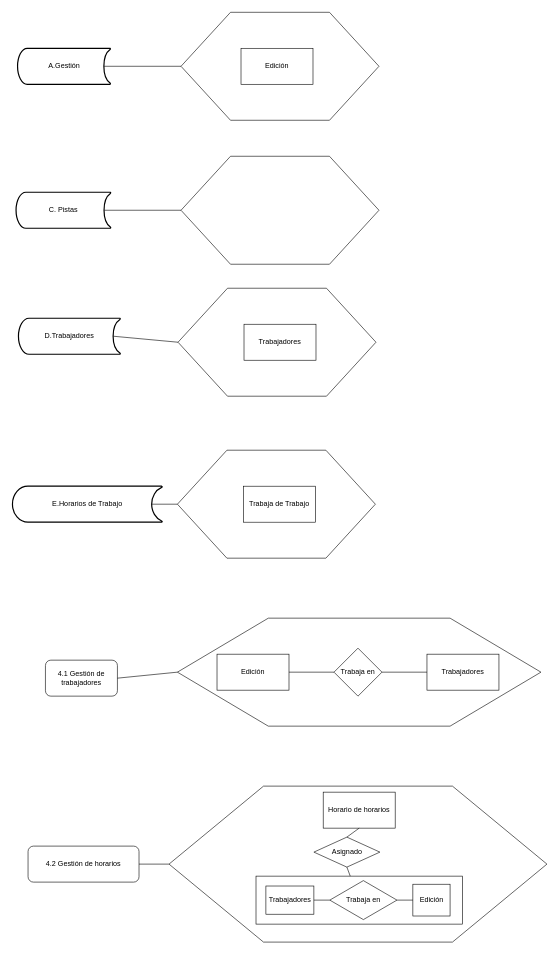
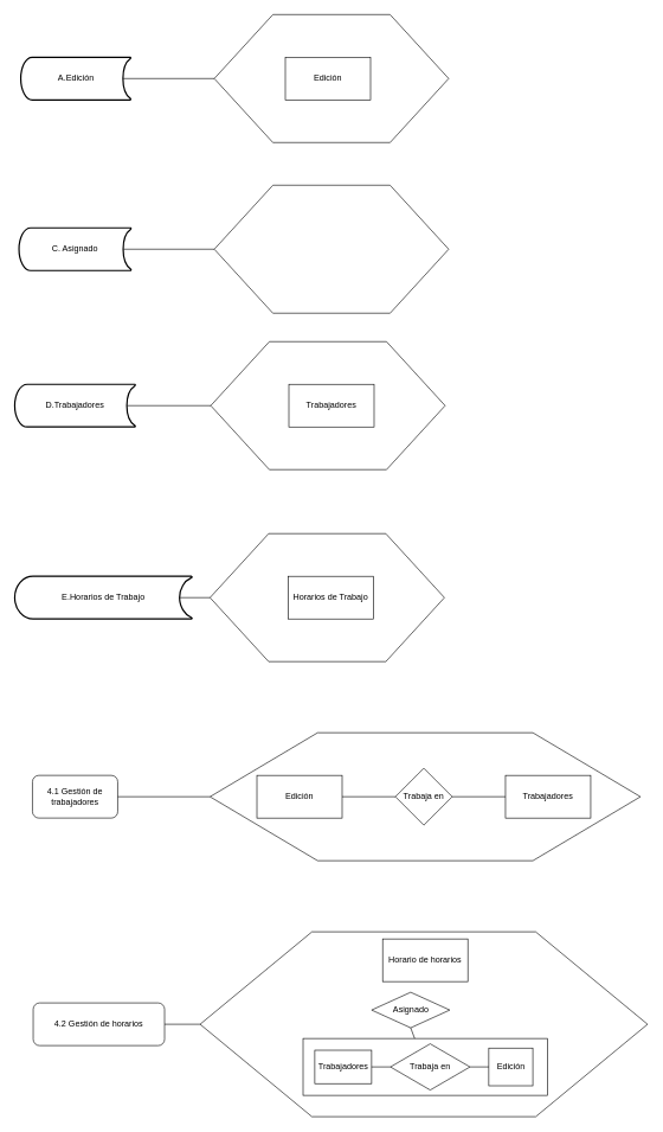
- <mxCell id="5" value="A.Gestión" style="strokeWidth=2;html=1;shape=mxgraph.flowchart.stored_data;whiteSpace=wrap;" parent="1" vertex="1"><mxGeometry x="28.5" y="80" width="155" height="60" as="geometry" /></mxCell>
+ <mxCell id="5" value="A.Edición" style="strokeWidth=2;html=1;shape=mxgraph.flowchart.stored_data;whiteSpace=wrap;" parent="1" vertex="1"><mxGeometry x="28.5" y="80" width="155" height="60" as="geometry" /></mxCell>
- <mxCell id="4" value="C. Pistas" style="strokeWidth=2;html=1;shape=mxgraph.flowchart.stored_data;whiteSpace=wrap;" parent="1" vertex="1"><mxGeometry x="26" y="320" width="158" height="60" as="geometry" /></mxCell>
+ <mxCell id="4" value="C. Asignado" style="strokeWidth=2;html=1;shape=mxgraph.flowchart.stored_data;whiteSpace=wrap;" parent="1" vertex="1"><mxGeometry x="26" y="320" width="158" height="60" as="geometry" /></mxCell>
- <mxCell id="2" value="D.Trabajadores" style="strokeWidth=2;html=1;shape=mxgraph.flowchart.stored_data;whiteSpace=wrap;" parent="1" vertex="1"><mxGeometry x="30" y="530" width="170" height="60" as="geometry" /></mxCell>
+ <mxCell id="2" value="D.Trabajadores" style="strokeWidth=2;html=1;shape=mxgraph.flowchart.stored_data;whiteSpace=wrap;" parent="1" vertex="1"><mxGeometry x="20" y="540" width="170" height="60" as="geometry" /></mxCell>
- <mxCell id="21" value="Trabaja de Trabajo" style="rounded=0;whiteSpace=wrap;html=1;" parent="1" vertex="1"><mxGeometry x="405" y="810" width="120" height="60" as="geometry" /></mxCell>
+ <mxCell id="21" value="Horarios de Trabajo" style="rounded=0;whiteSpace=wrap;html=1;" parent="1" vertex="1"><mxGeometry x="405" y="810" width="120" height="60" as="geometry" /></mxCell>
- <mxCell id="6" value="4.1 Gestión de trabajadores" style="rounded=1;whiteSpace=wrap;html=1;" parent="1" vertex="1"><mxGeometry x="75" y="1100" width="120" height="60" as="geometry" /></mxCell>
+ <mxCell id="6" value="4.1 Gestión de trabajadores" style="rounded=1;whiteSpace=wrap;html=1;" parent="1" vertex="1"><mxGeometry x="45" y="1090" width="120" height="60" as="geometry" /></mxCell>
- <mxCell id="30" value="" style="endArrow=none;html=1;entryX=0.5;entryY=0;entryDx=0;entryDy=0;exitX=0.5;exitY=1;exitDx=0;exitDy=0;" parent="1" source="28" target="29" edge="1"><mxGeometry width="50" height="50" relative="1" as="geometry"><mxPoint x="360" y="1440" as="sourcePoint" /><mxPoint x="410" y="1390" as="targetPoint" /></mxGeometry></mxCell>
